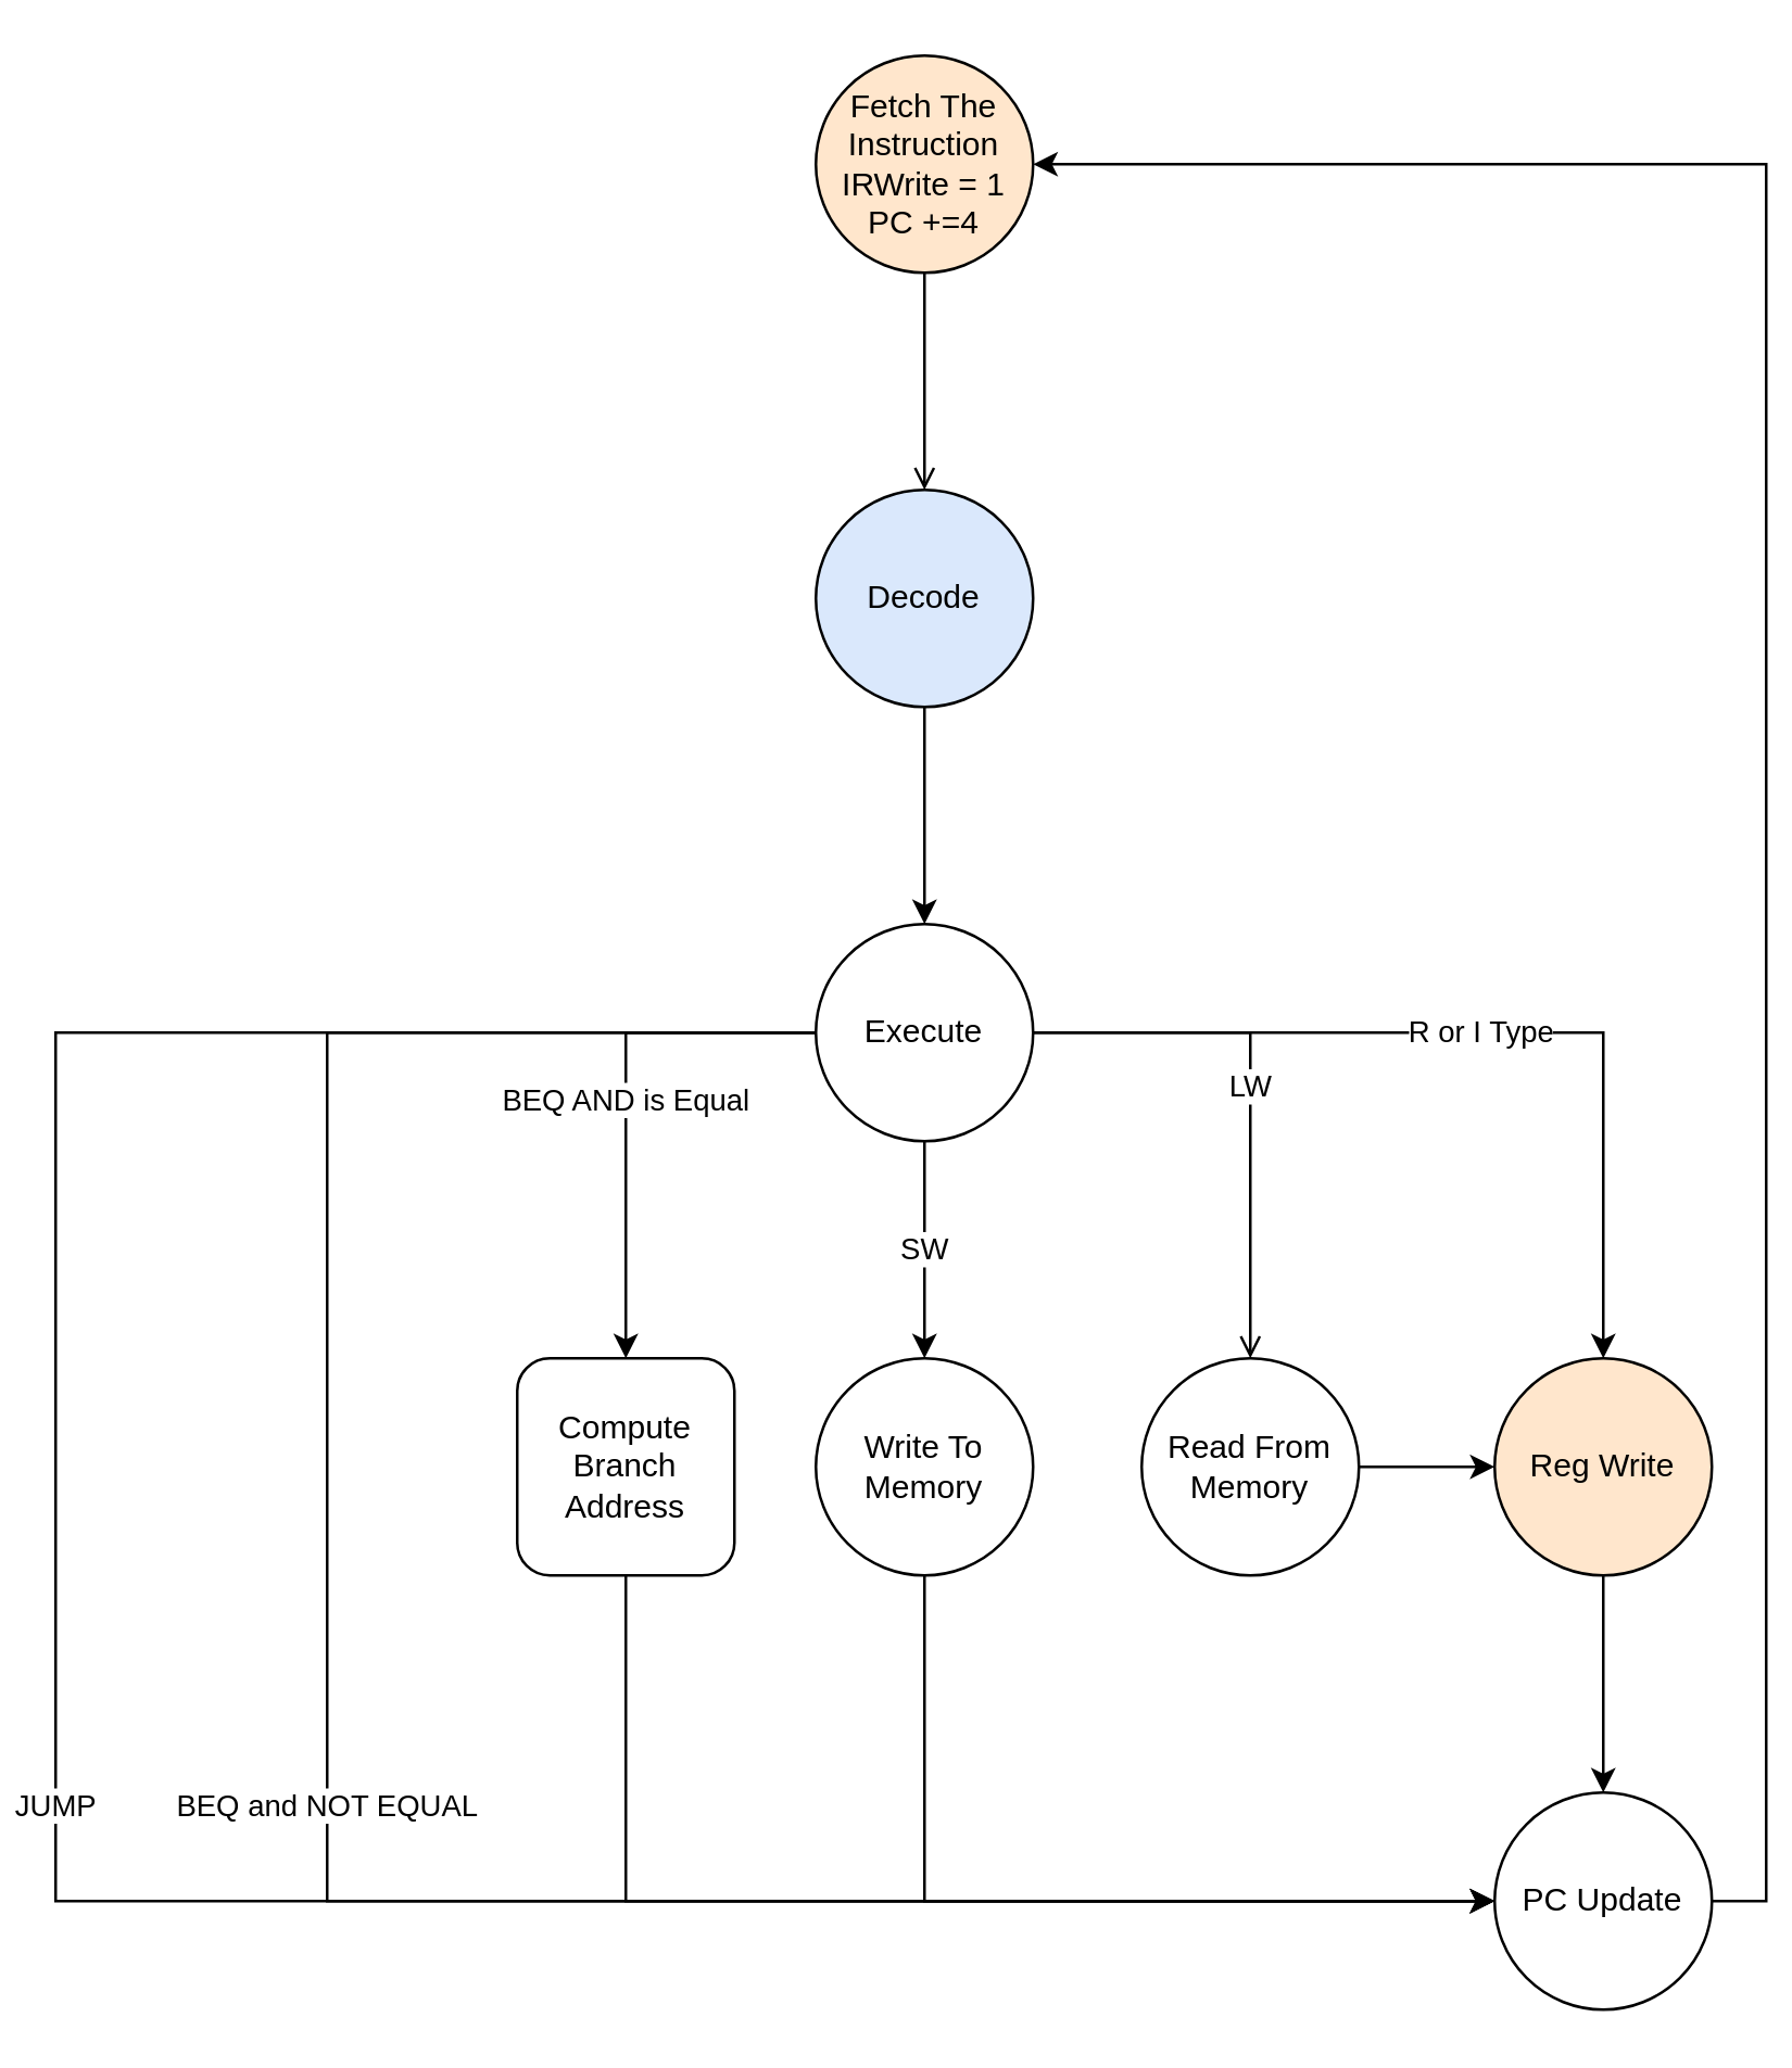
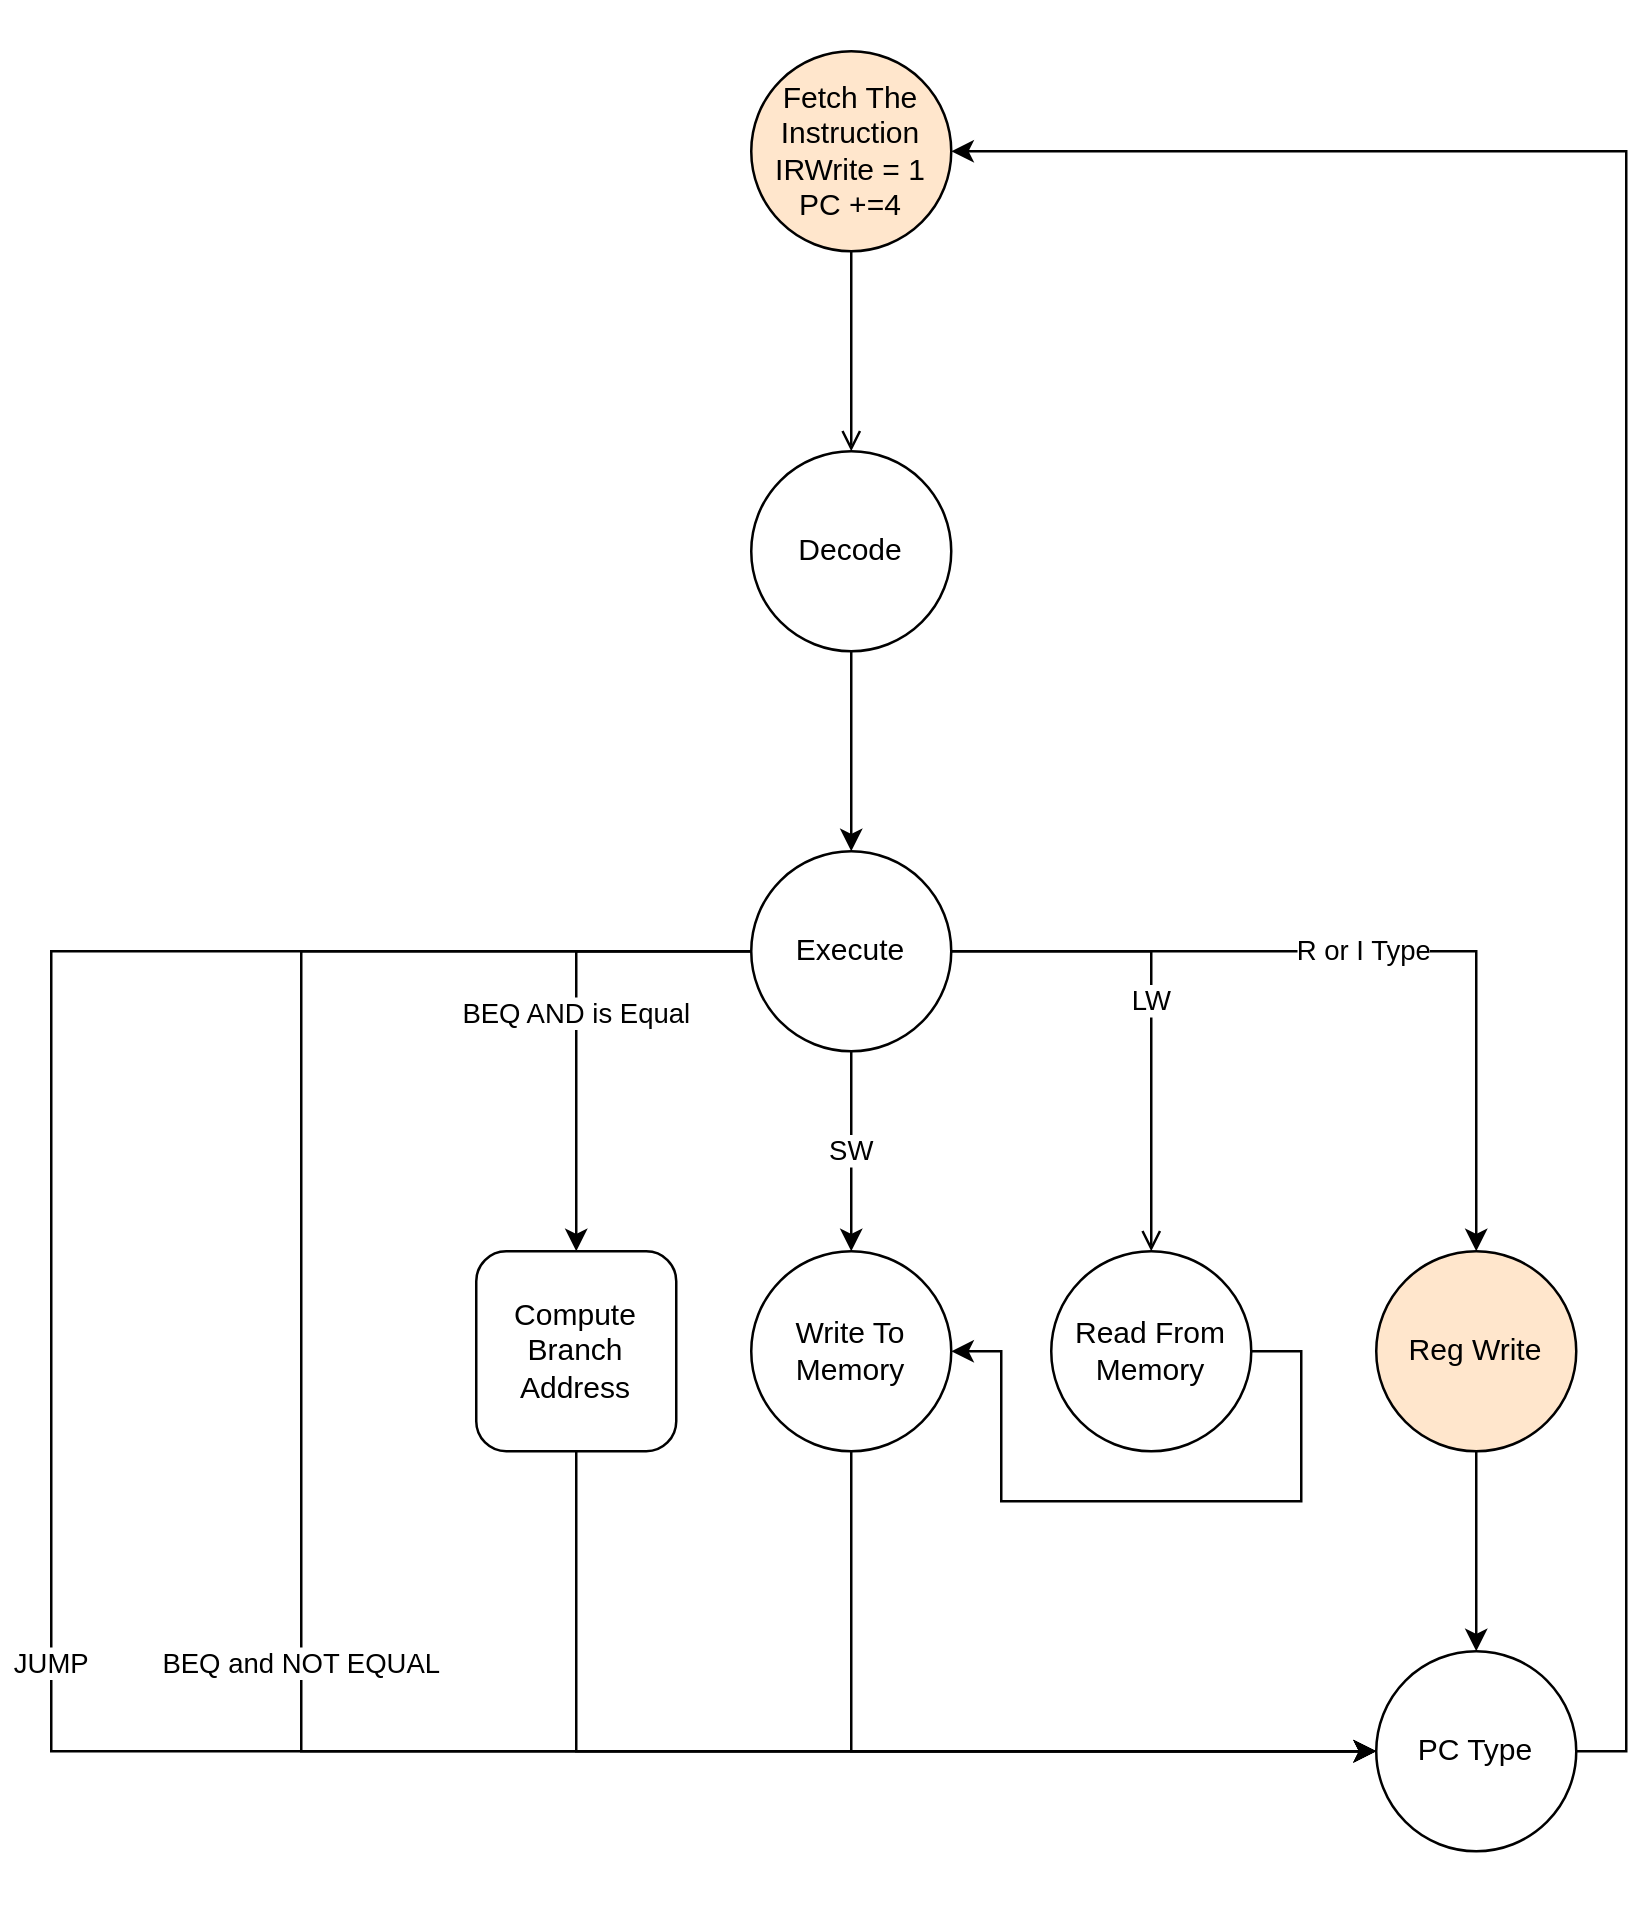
- <mxCell id="5" value="Decode" style="ellipse;whiteSpace=wrap;html=1;aspect=fixed;fillColor=#dae8fc;" vertex="1" parent="1"><mxGeometry x="300" y="180" width="80" height="80" as="geometry" /></mxCell>
+ <mxCell id="5" value="Decode" style="ellipse;whiteSpace=wrap;html=1;aspect=fixed;" vertex="1" parent="1"><mxGeometry x="300" y="180" width="80" height="80" as="geometry" /></mxCell>
- <mxCell id="17" style="edgeStyle=orthogonalEdgeStyle;rounded=0;orthogonalLoop=1;jettySize=auto;html=1;exitX=1;exitY=0.5;exitDx=0;exitDy=0;entryX=0;entryY=0.5;entryDx=0;entryDy=0;" edge="1" parent="1" source="18" target="16"><mxGeometry relative="1" as="geometry" /></mxCell>
+ <mxCell id="17" style="edgeStyle=orthogonalEdgeStyle;rounded=0;orthogonalLoop=1;jettySize=auto;html=1;exitX=1;exitY=0.5;exitDx=0;exitDy=0;" edge="1" parent="1" source="18" target="20"><mxGeometry relative="1" as="geometry" /></mxCell>
- <mxCell id="22" value="PC Update" style="ellipse;whiteSpace=wrap;html=1;aspect=fixed;" vertex="1" parent="1"><mxGeometry x="550" y="660" width="80" height="80" as="geometry" /></mxCell>
+ <mxCell id="22" value="PC Type" style="ellipse;whiteSpace=wrap;html=1;aspect=fixed;" vertex="1" parent="1"><mxGeometry x="550" y="660" width="80" height="80" as="geometry" /></mxCell>
